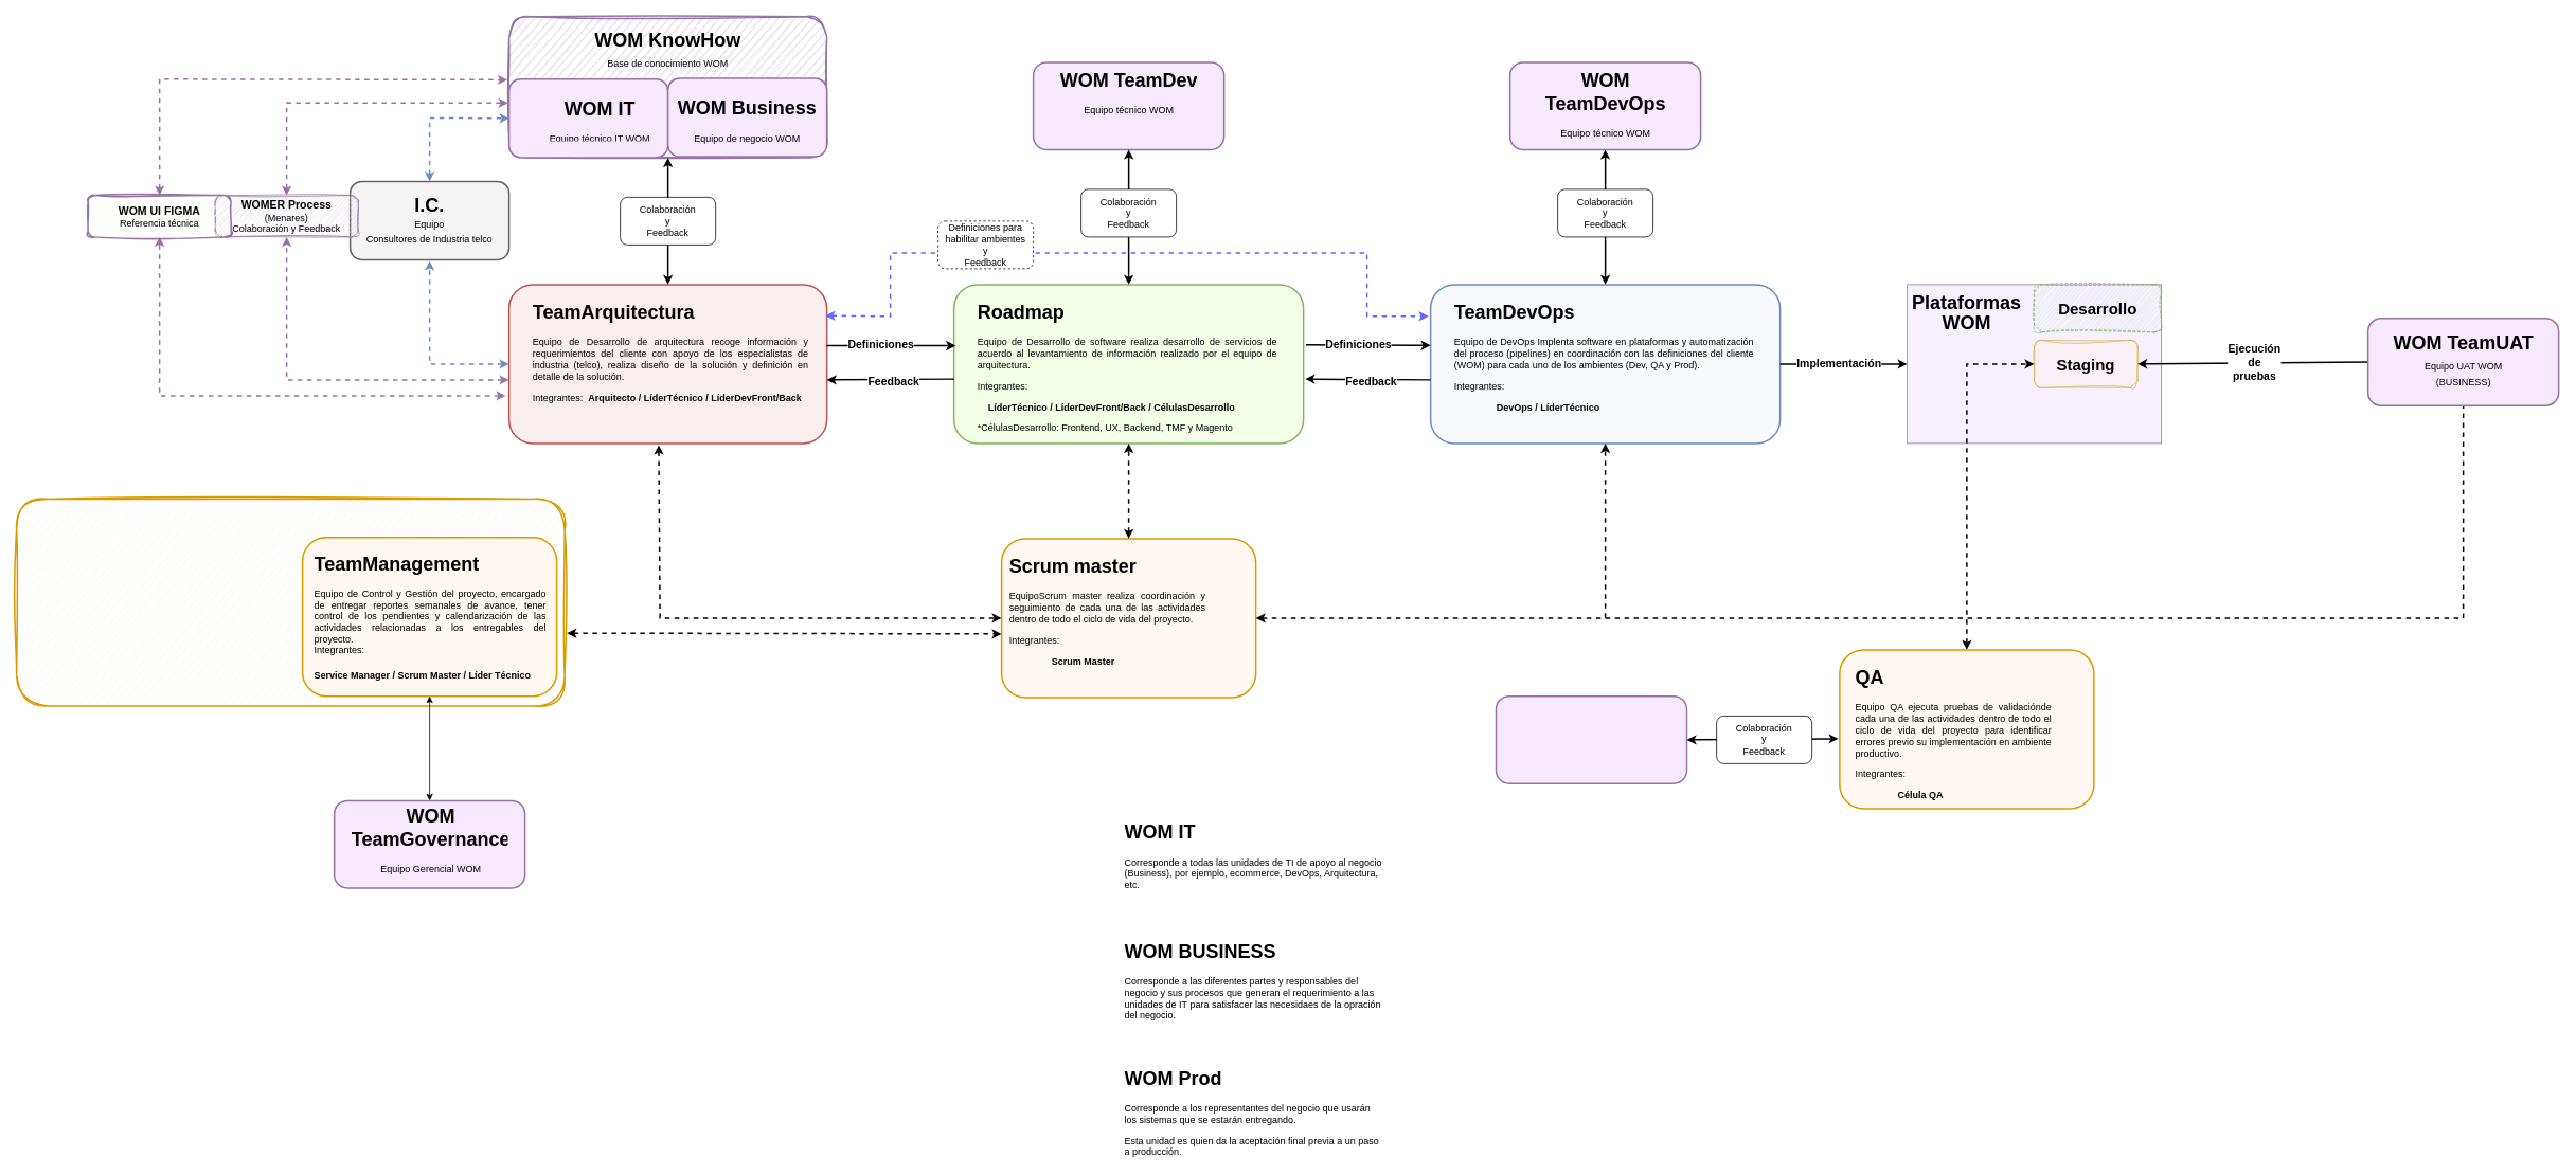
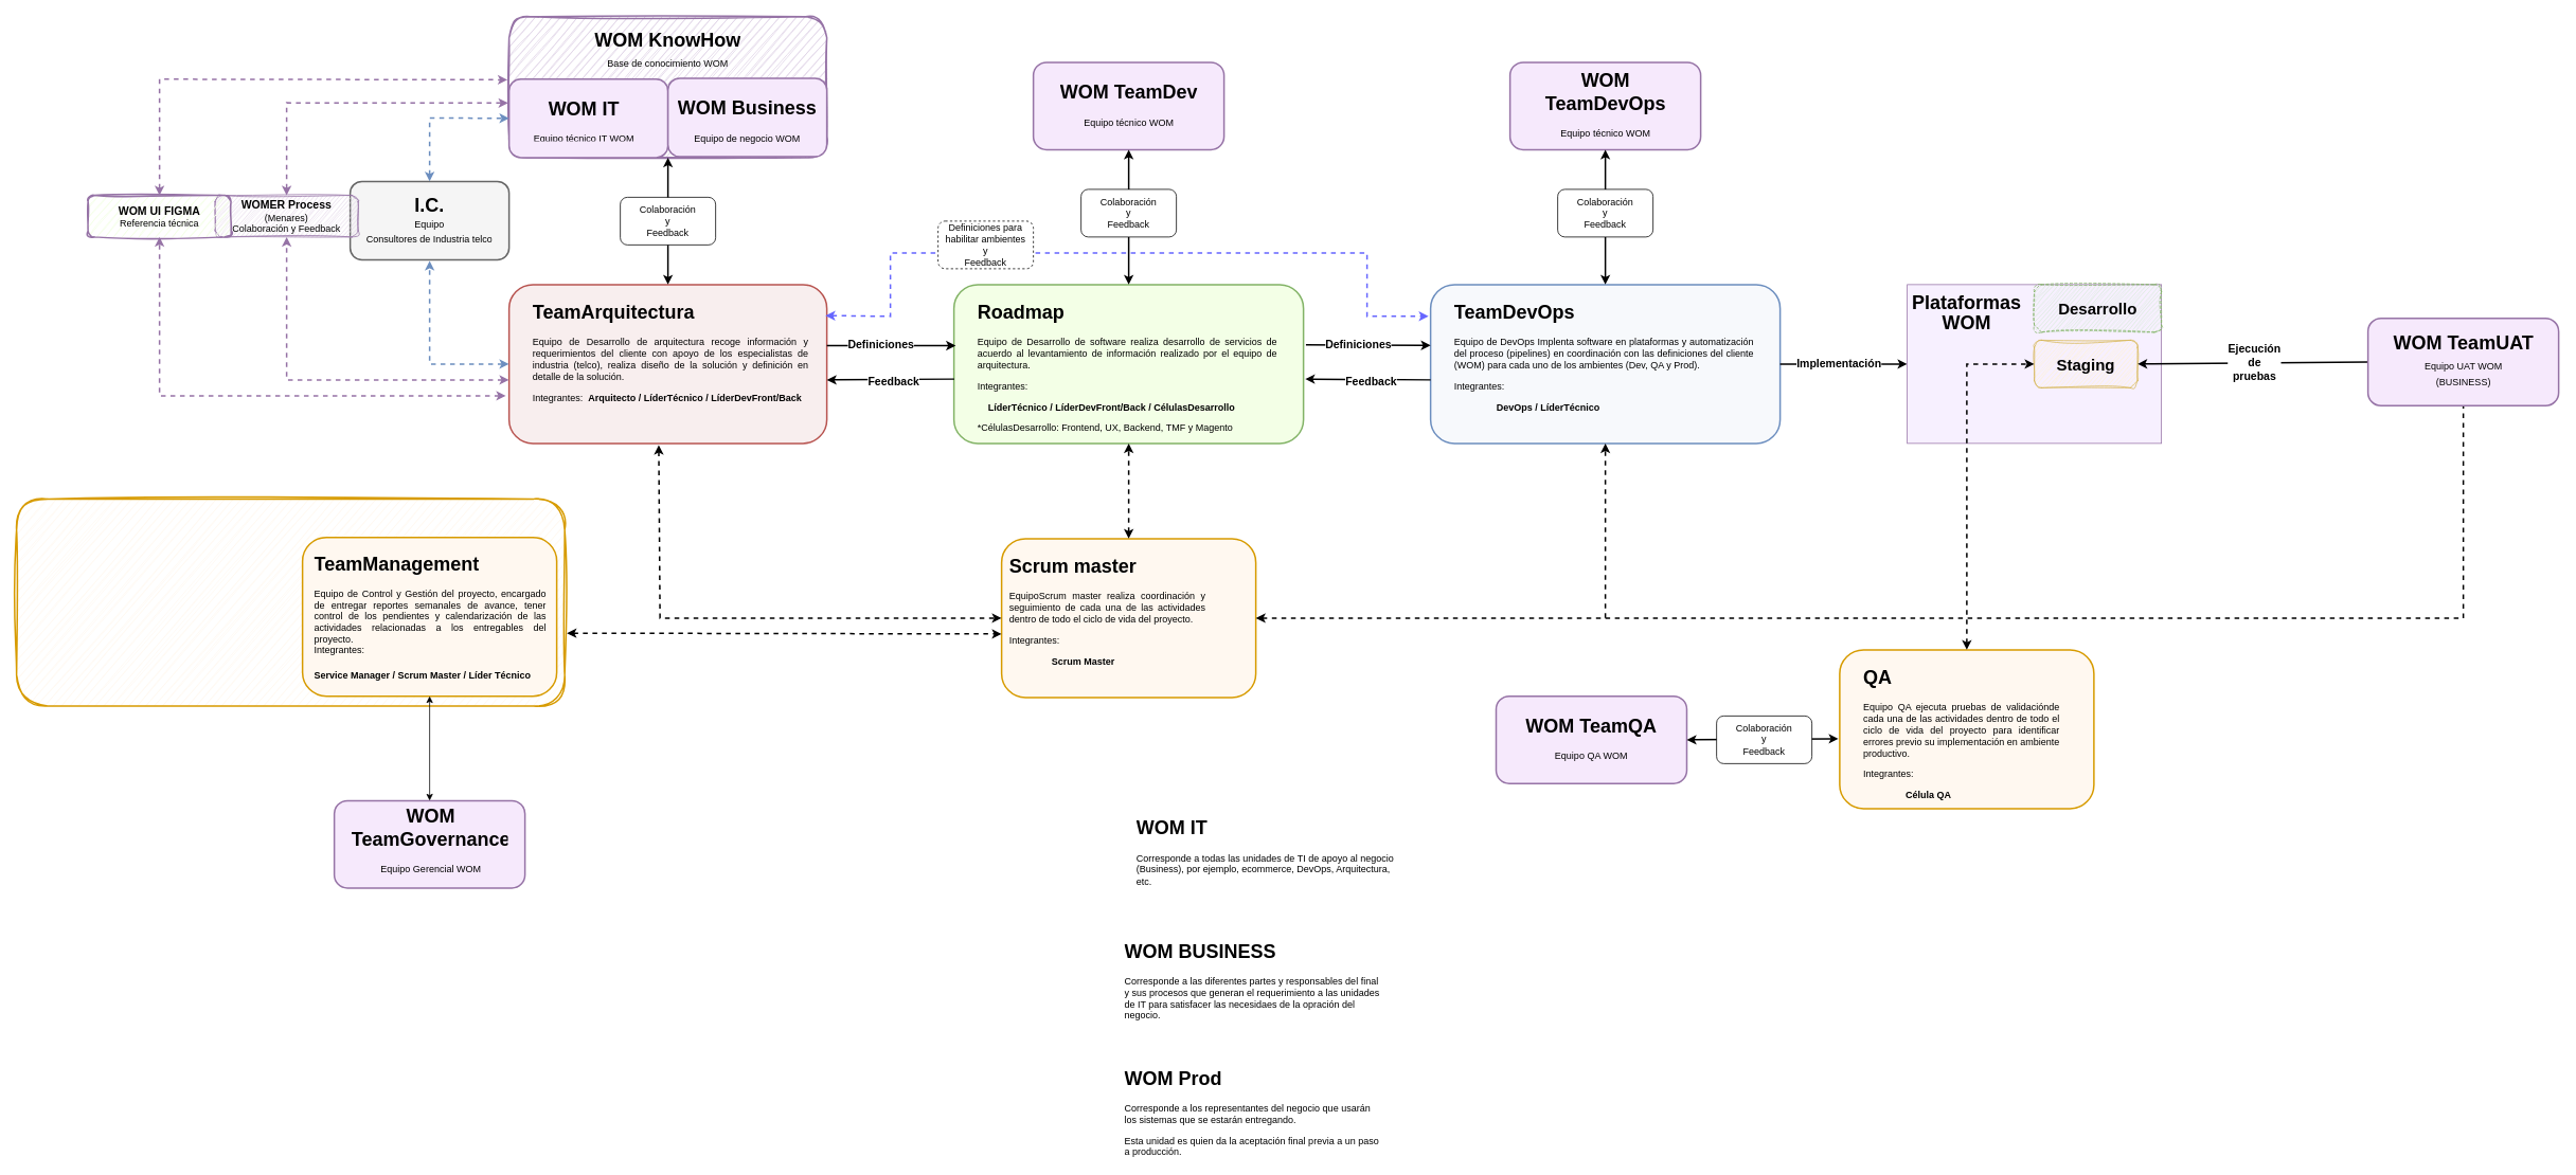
- <mxCell id="9" value="&lt;h1 align=&quot;center&quot;&gt;WOM TeamDev&lt;/h1&gt;&lt;p align=&quot;center&quot;&gt;Equipo técnico WOM&lt;br&gt;&lt;/p&gt;" style="text;html=1;strokeColor=none;fillColor=none;spacing=5;spacingTop=-20;whiteSpace=wrap;overflow=hidden;rounded=1;align=center;" parent="1" vertex="1"><mxGeometry x="1317.5" y="80.5" width="205" height="82.5" as="geometry" /></mxCell>
+ <mxCell id="9" value="&lt;h1 align=&quot;center&quot;&gt;WOM TeamDev&lt;/h1&gt;&lt;p align=&quot;center&quot;&gt;Equipo técnico WOM&lt;br&gt;&lt;/p&gt;" style="text;html=1;strokeColor=none;fillColor=none;spacing=5;spacingTop=-20;whiteSpace=wrap;overflow=hidden;rounded=1;align=center;" parent="1" vertex="1"><mxGeometry x="1317.5" y="95.5" width="205" height="82.5" as="geometry" /></mxCell>
- <mxCell id="45" value="&lt;h1 align=&quot;center&quot;&gt;WOM IT&lt;br&gt;&lt;/h1&gt;&lt;p align=&quot;center&quot;&gt;Equipo técnico IT WOM&lt;br&gt;&lt;/p&gt;" style="text;html=1;strokeColor=none;fillColor=none;spacing=5;spacingTop=-20;whiteSpace=wrap;overflow=hidden;rounded=1;align=center;" parent="1" vertex="1"><mxGeometry x="677.5" y="116.75" width="152.5" height="61.25" as="geometry" /></mxCell>
+ <mxCell id="45" value="&lt;h1 align=&quot;center&quot;&gt;WOM IT&lt;br&gt;&lt;/h1&gt;&lt;p align=&quot;center&quot;&gt;Equipo técnico IT WOM&lt;br&gt;&lt;/p&gt;" style="text;html=1;strokeColor=none;fillColor=none;spacing=5;spacingTop=-20;whiteSpace=wrap;overflow=hidden;rounded=1;align=center;" parent="1" vertex="1"><mxGeometry x="657.5" y="116.75" width="152.5" height="61.25" as="geometry" /></mxCell>
- <mxCell id="56" value="&lt;h1&gt;QA&lt;br&gt;&lt;/h1&gt;&lt;p align=&quot;justify&quot;&gt;Equipo QA ejecuta pruebas de validaciónde cada una de las actividades dentro de todo el ciclo de vida del proyecto para identificar errores previo su implementación en ambiente productivo.&lt;br&gt;&lt;/p&gt;&lt;p&gt;Integrantes:&amp;nbsp; &lt;b&gt;&lt;span style=&quot;&quot;&gt;&lt;span style=&quot;&quot;&gt;&lt;/span&gt;&lt;/span&gt;&lt;br&gt;&lt;/b&gt;&lt;/p&gt;&lt;p&gt;&lt;span style=&quot;white-space: pre;&quot;&gt;&#09;&lt;/span&gt;&lt;span style=&quot;white-space: pre;&quot;&gt;&#09;&lt;b&gt;Célula QA&lt;/b&gt;&lt;/span&gt;&lt;/p&gt;" style="text;html=1;strokeColor=none;fillColor=none;spacing=5;spacingTop=-20;whiteSpace=wrap;overflow=hidden;rounded=1;" parent="1" vertex="1"><mxGeometry x="2330" y="833" width="255" height="175" as="geometry" /></mxCell>
+ <mxCell id="56" value="&lt;h1&gt;QA&lt;br&gt;&lt;/h1&gt;&lt;p align=&quot;justify&quot;&gt;Equipo QA ejecuta pruebas de validaciónde cada una de las actividades dentro de todo el ciclo de vida del proyecto para identificar errores previo su implementación en ambiente productivo.&lt;br&gt;&lt;/p&gt;&lt;p&gt;Integrantes:&amp;nbsp; &lt;b&gt;&lt;span style=&quot;&quot;&gt;&lt;span style=&quot;&quot;&gt;&lt;/span&gt;&lt;/span&gt;&lt;br&gt;&lt;/b&gt;&lt;/p&gt;&lt;p&gt;&lt;span style=&quot;white-space: pre;&quot;&gt;&#09;&lt;/span&gt;&lt;span style=&quot;white-space: pre;&quot;&gt;&#09;&lt;b&gt;Célula QA&lt;/b&gt;&lt;/span&gt;&lt;/p&gt;" style="text;html=1;strokeColor=none;fillColor=none;spacing=5;spacingTop=-20;whiteSpace=wrap;overflow=hidden;rounded=1;" parent="1" vertex="1"><mxGeometry x="2340" y="833" width="255" height="175" as="geometry" /></mxCell>
+ <mxCell id="41" value="&lt;h1 align=&quot;center&quot;&gt;WOM TeamQA&lt;/h1&gt;&lt;p align=&quot;center&quot;&gt;Equipo QA WOM&lt;br&gt;&lt;/p&gt;" style="text;html=1;strokeColor=none;fillColor=none;spacing=5;spacingTop=-20;whiteSpace=wrap;overflow=hidden;rounded=1;align=center;" parent="1" vertex="1"><mxGeometry x="1900" y="893.85" width="205" height="82.5" as="geometry" /></mxCell>
- <mxCell id="58" value="&lt;h1&gt;WOM IT&lt;br&gt;&lt;/h1&gt;&lt;p&gt;Corresponde a todas las unidades de TI de apoyo al negocio (Business), por ejemplo, ecommerce, DevOps, Arquitectura, etc.&lt;/p&gt;" style="text;html=1;strokeColor=none;fillColor=none;spacing=5;spacingTop=-20;whiteSpace=wrap;overflow=hidden;rounded=0;" parent="1" vertex="1"><mxGeometry x="1410" y="1028" width="335" height="120" as="geometry" /></mxCell>
+ <mxCell id="58" value="&lt;h1&gt;WOM IT&lt;br&gt;&lt;/h1&gt;&lt;p&gt;Corresponde a todas las unidades de TI de apoyo al negocio (Business), por ejemplo, ecommerce, DevOps, Arquitectura, etc.&lt;/p&gt;" style="text;html=1;strokeColor=none;fillColor=none;spacing=5;spacingTop=-20;whiteSpace=wrap;overflow=hidden;rounded=0;" parent="1" vertex="1"><mxGeometry x="1425" y="1023" width="335" height="120" as="geometry" /></mxCell>
- <mxCell id="59" value="&lt;h1&gt;WOM BUSINESS&lt;br&gt;&lt;/h1&gt;&lt;p&gt;Corresponde a las diferentes partes y responsables del negocio y sus procesos que generan el requerimiento a las unidades de IT para satisfacer las necesidaes de la opración del negocio.&lt;/p&gt;" style="text;html=1;strokeColor=none;fillColor=none;spacing=5;spacingTop=-20;whiteSpace=wrap;overflow=hidden;rounded=0;" parent="1" vertex="1"><mxGeometry x="1410" y="1178" width="335" height="130" as="geometry" /></mxCell>
+ <mxCell id="59" value="&lt;h1&gt;WOM BUSINESS&lt;br&gt;&lt;/h1&gt;&lt;p&gt;Corresponde a las diferentes partes y responsables del final y sus procesos que generan el requerimiento a las unidades de IT para satisfacer las necesidaes de la opración del negocio.&lt;/p&gt;" style="text;html=1;strokeColor=none;fillColor=none;spacing=5;spacingTop=-20;whiteSpace=wrap;overflow=hidden;rounded=0;" parent="1" vertex="1"><mxGeometry x="1410" y="1178" width="335" height="130" as="geometry" /></mxCell>
